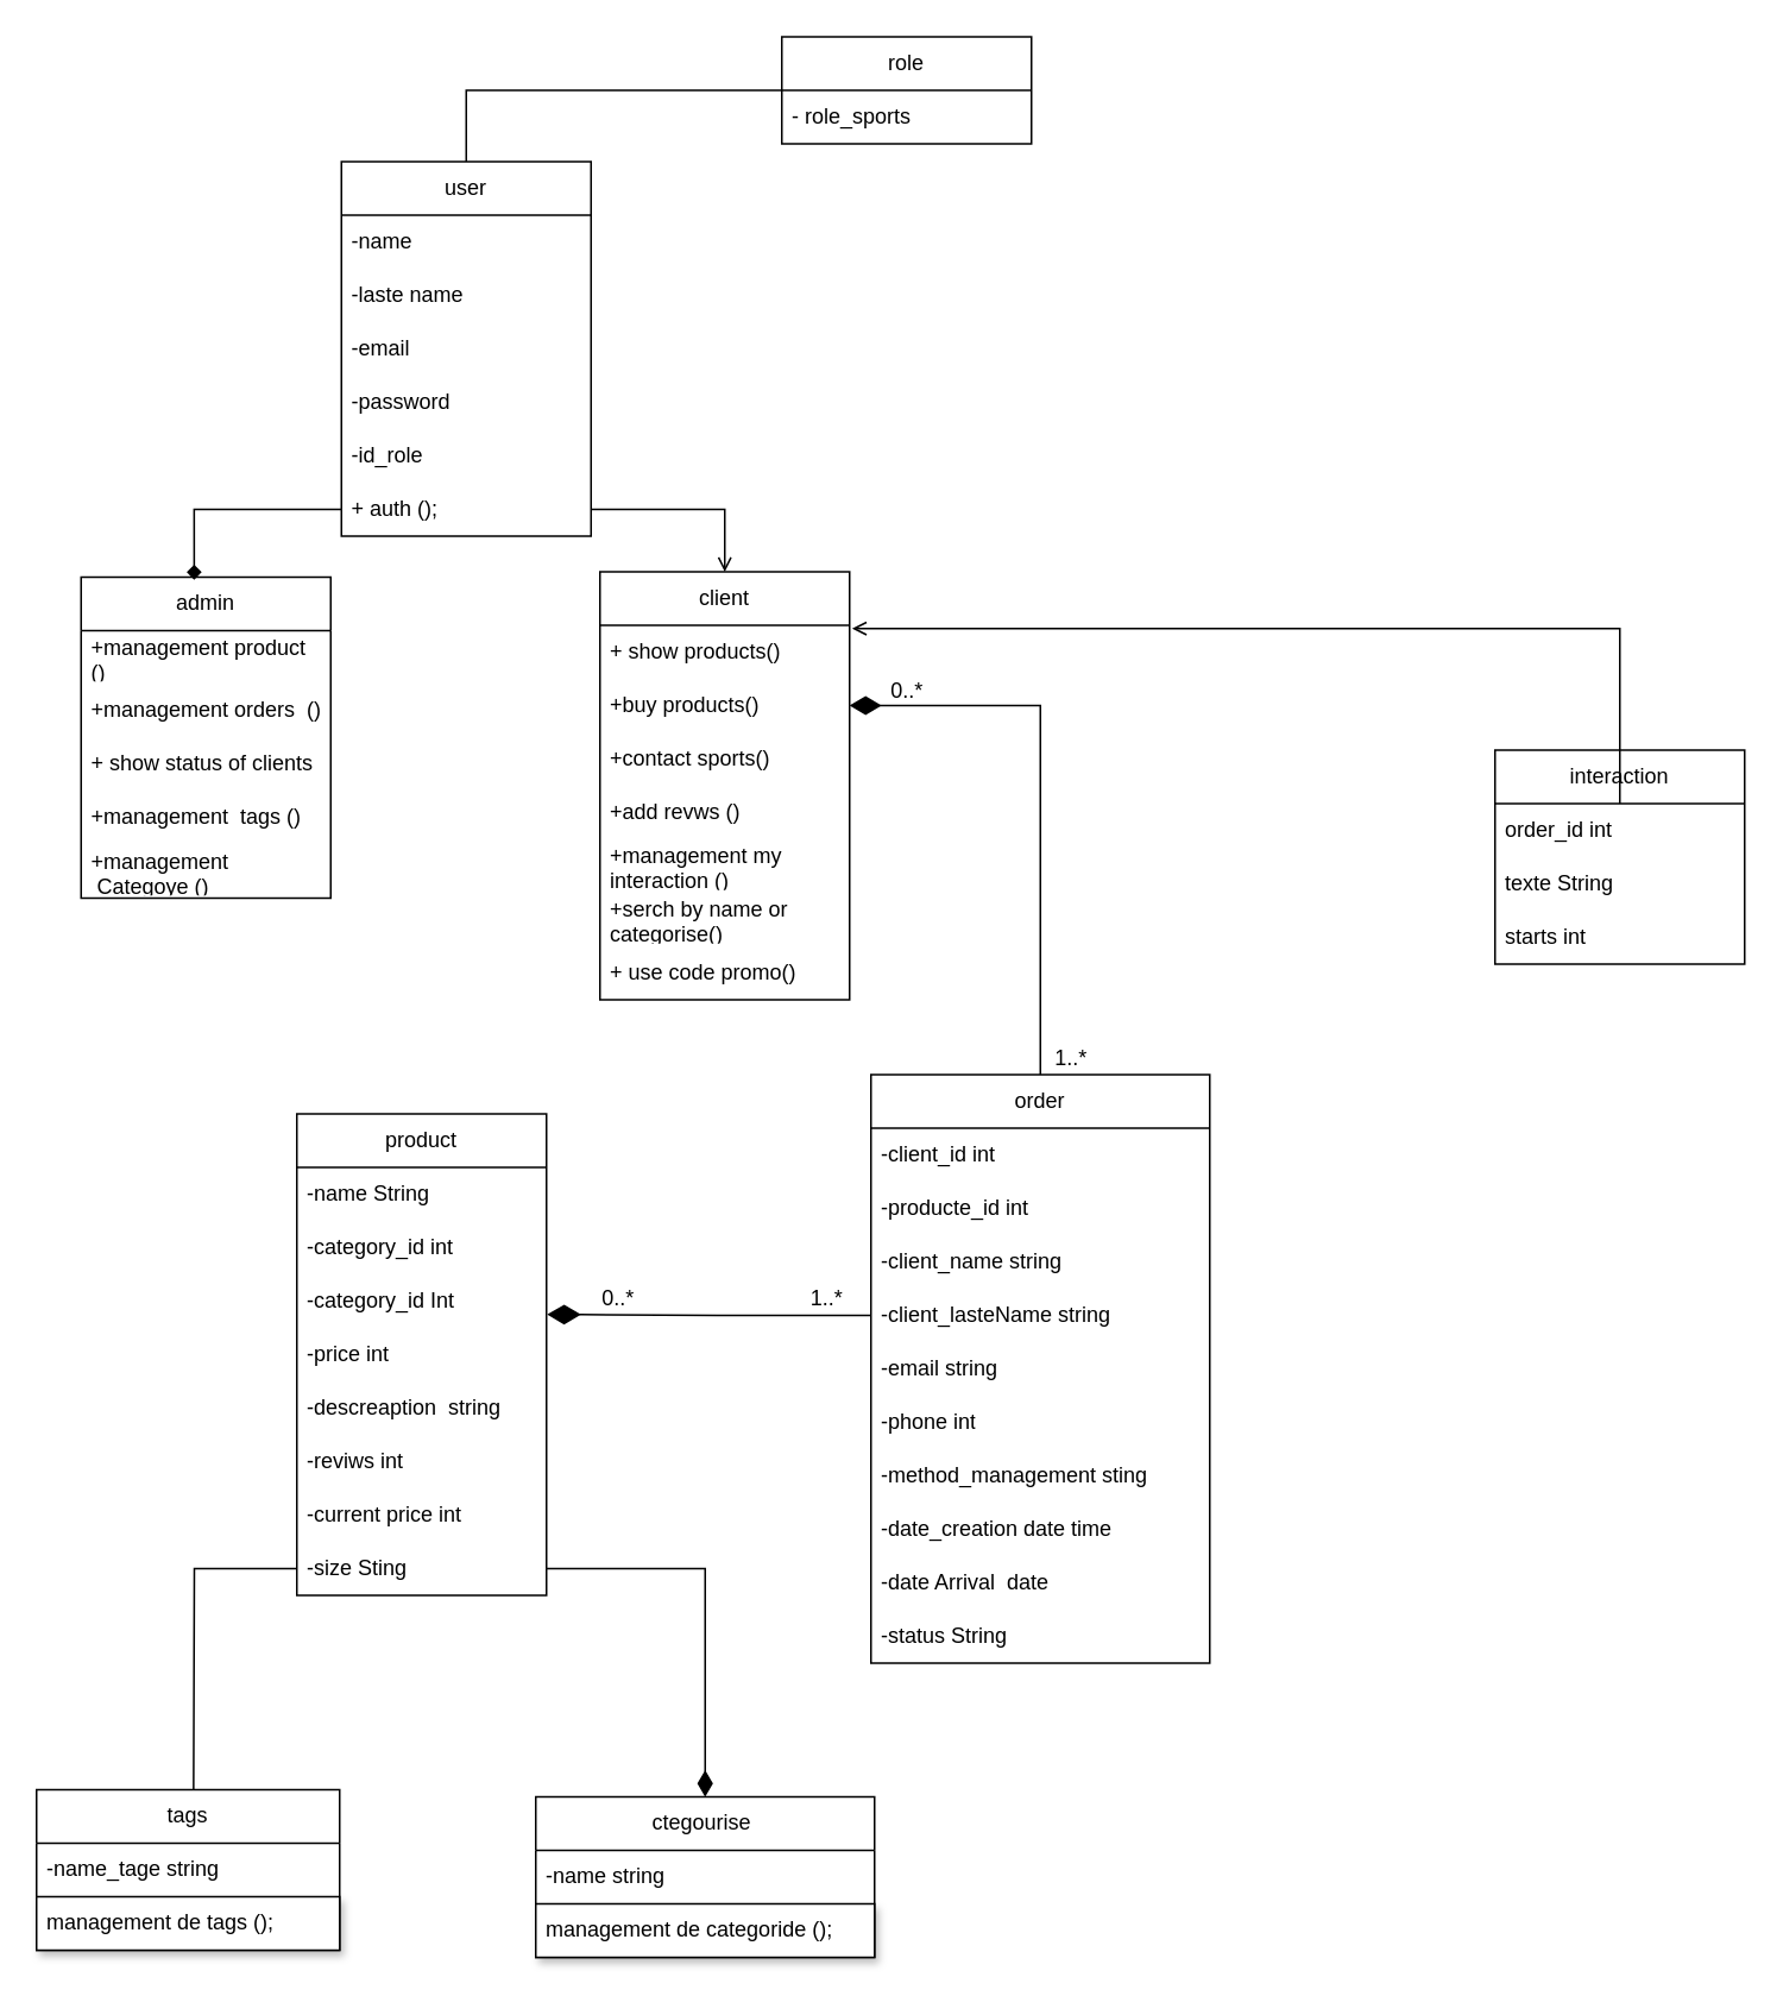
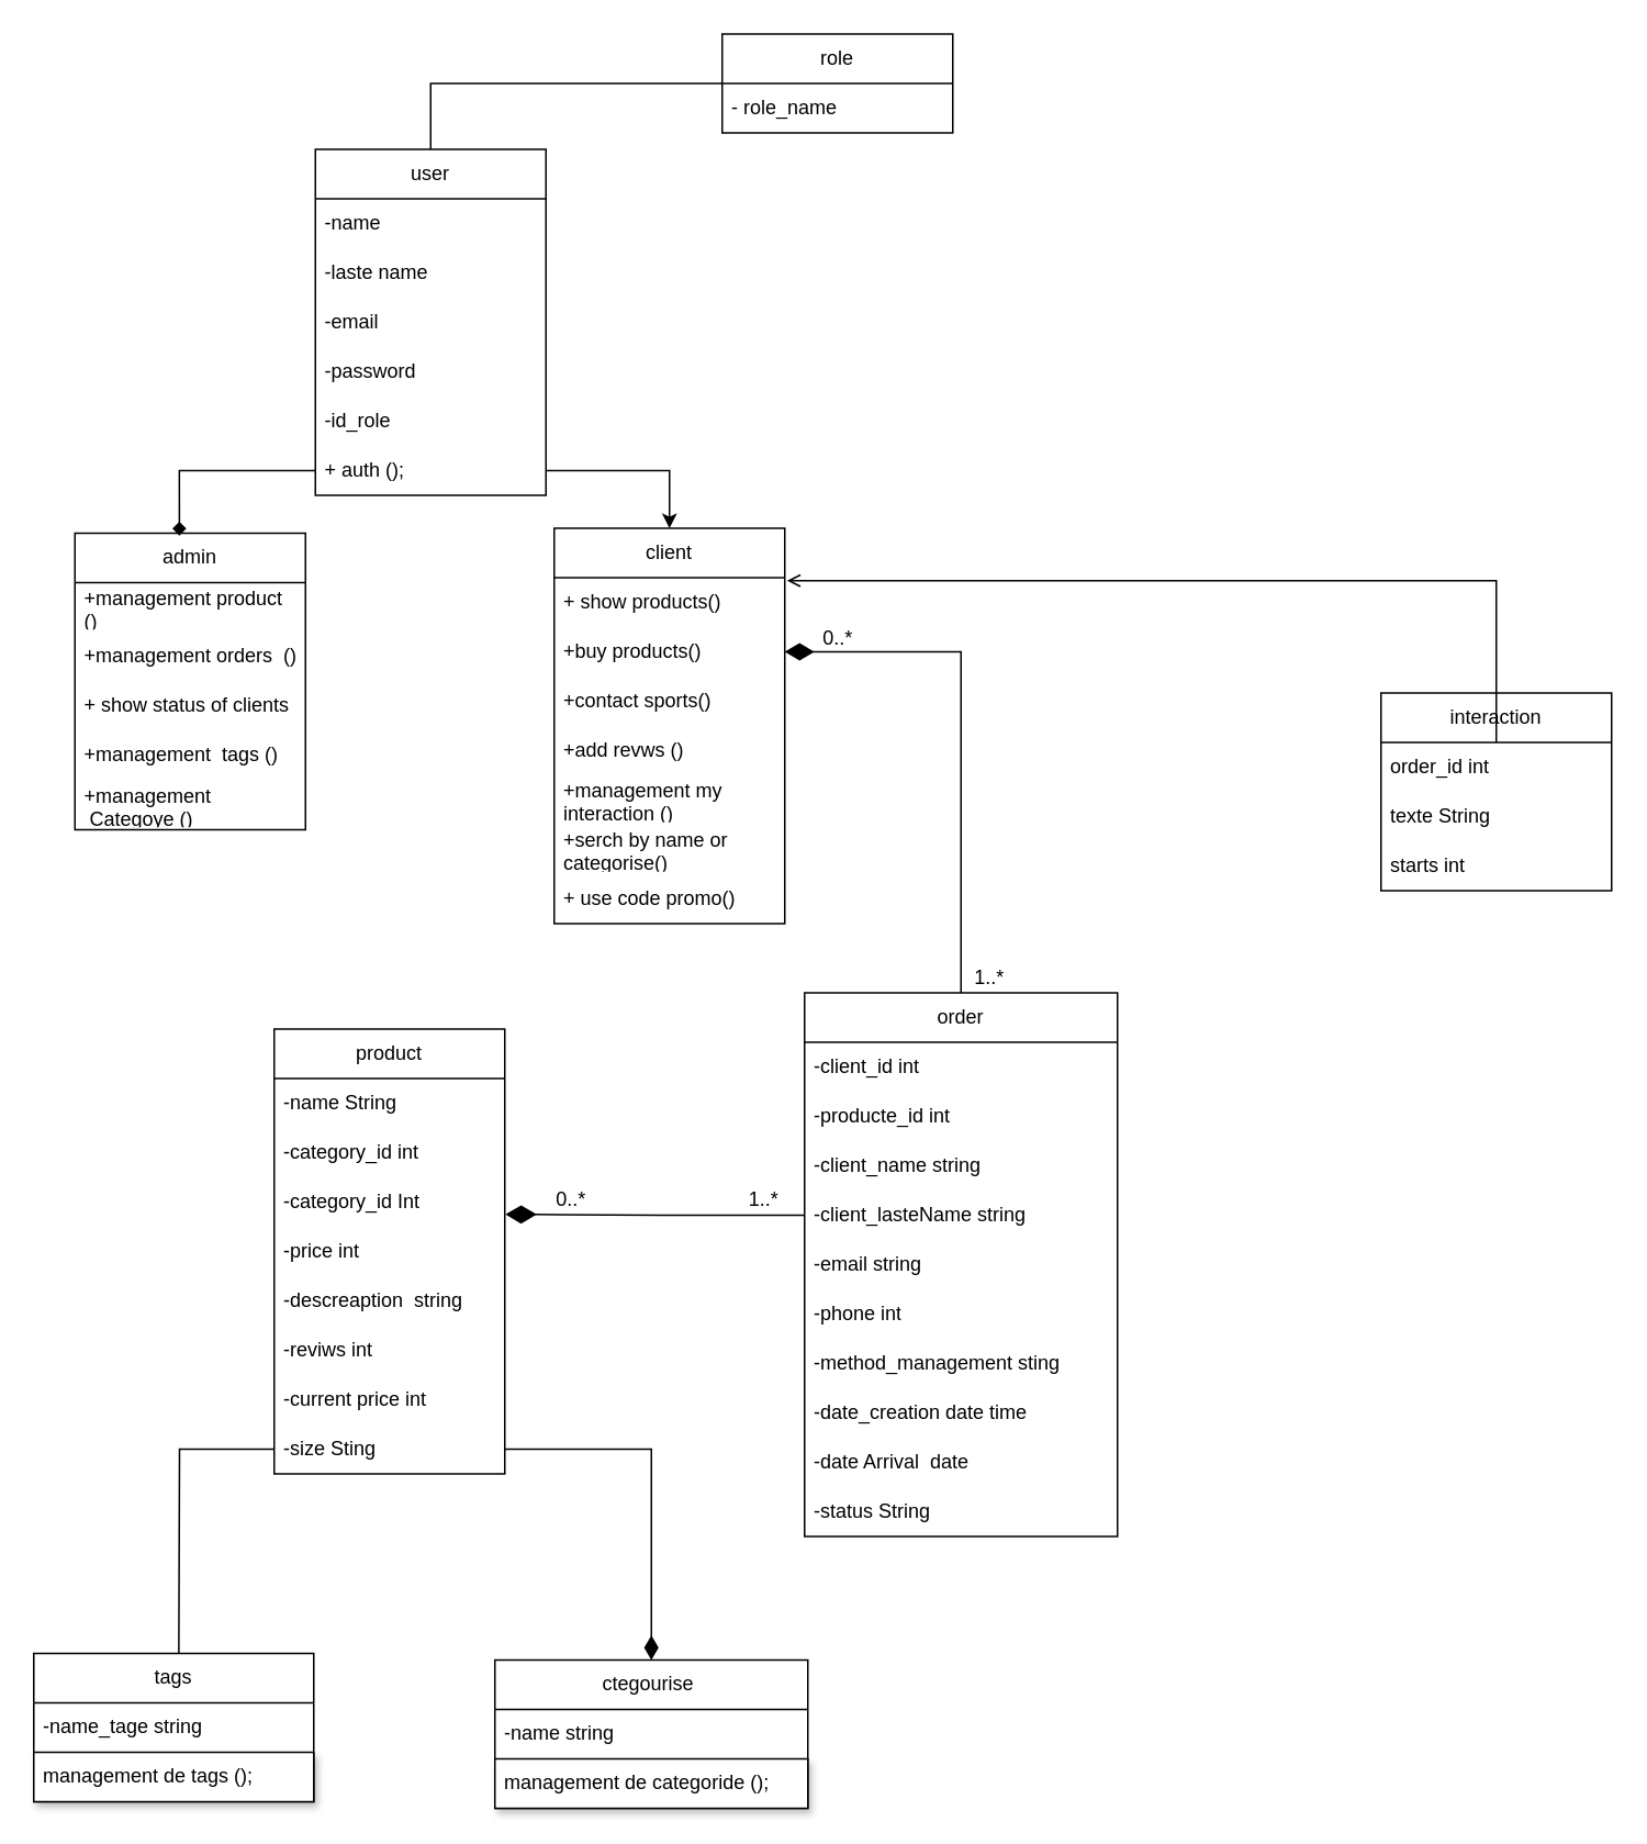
- <mxCell id="62" value="- role_sports" style="text;strokeColor=none;fillColor=none;align=left;verticalAlign=middle;spacingLeft=4;spacingRight=4;overflow=hidden;points=[[0,0.5],[1,0.5]];portConstraint=eastwest;rotatable=0;whiteSpace=wrap;html=1;" vertex="1" parent="61"><mxGeometry y="30" width="140" height="30" as="geometry" /></mxCell>
+ <mxCell id="62" value="- role_name" style="text;strokeColor=none;fillColor=none;align=left;verticalAlign=middle;spacingLeft=4;spacingRight=4;overflow=hidden;points=[[0,0.5],[1,0.5]];portConstraint=eastwest;rotatable=0;whiteSpace=wrap;html=1;" vertex="1" parent="61"><mxGeometry y="30" width="140" height="30" as="geometry" /></mxCell>
- <mxCell id="64" style="edgeStyle=orthogonalEdgeStyle;rounded=0;orthogonalLoop=1;jettySize=auto;html=1;entryX=0.5;entryY=0;entryDx=0;entryDy=0;fontFamily=Helvetica;fontSize=12;fontColor=default;endArrow=open;" edge="1" parent="1" source="8" target="15"><mxGeometry relative="1" as="geometry" /></mxCell>
+ <mxCell id="64" style="edgeStyle=orthogonalEdgeStyle;rounded=0;orthogonalLoop=1;jettySize=auto;html=1;entryX=0.5;entryY=0;entryDx=0;entryDy=0;fontFamily=Helvetica;fontSize=12;fontColor=default;" edge="1" parent="1" source="8" target="15"><mxGeometry relative="1" as="geometry" /></mxCell>
